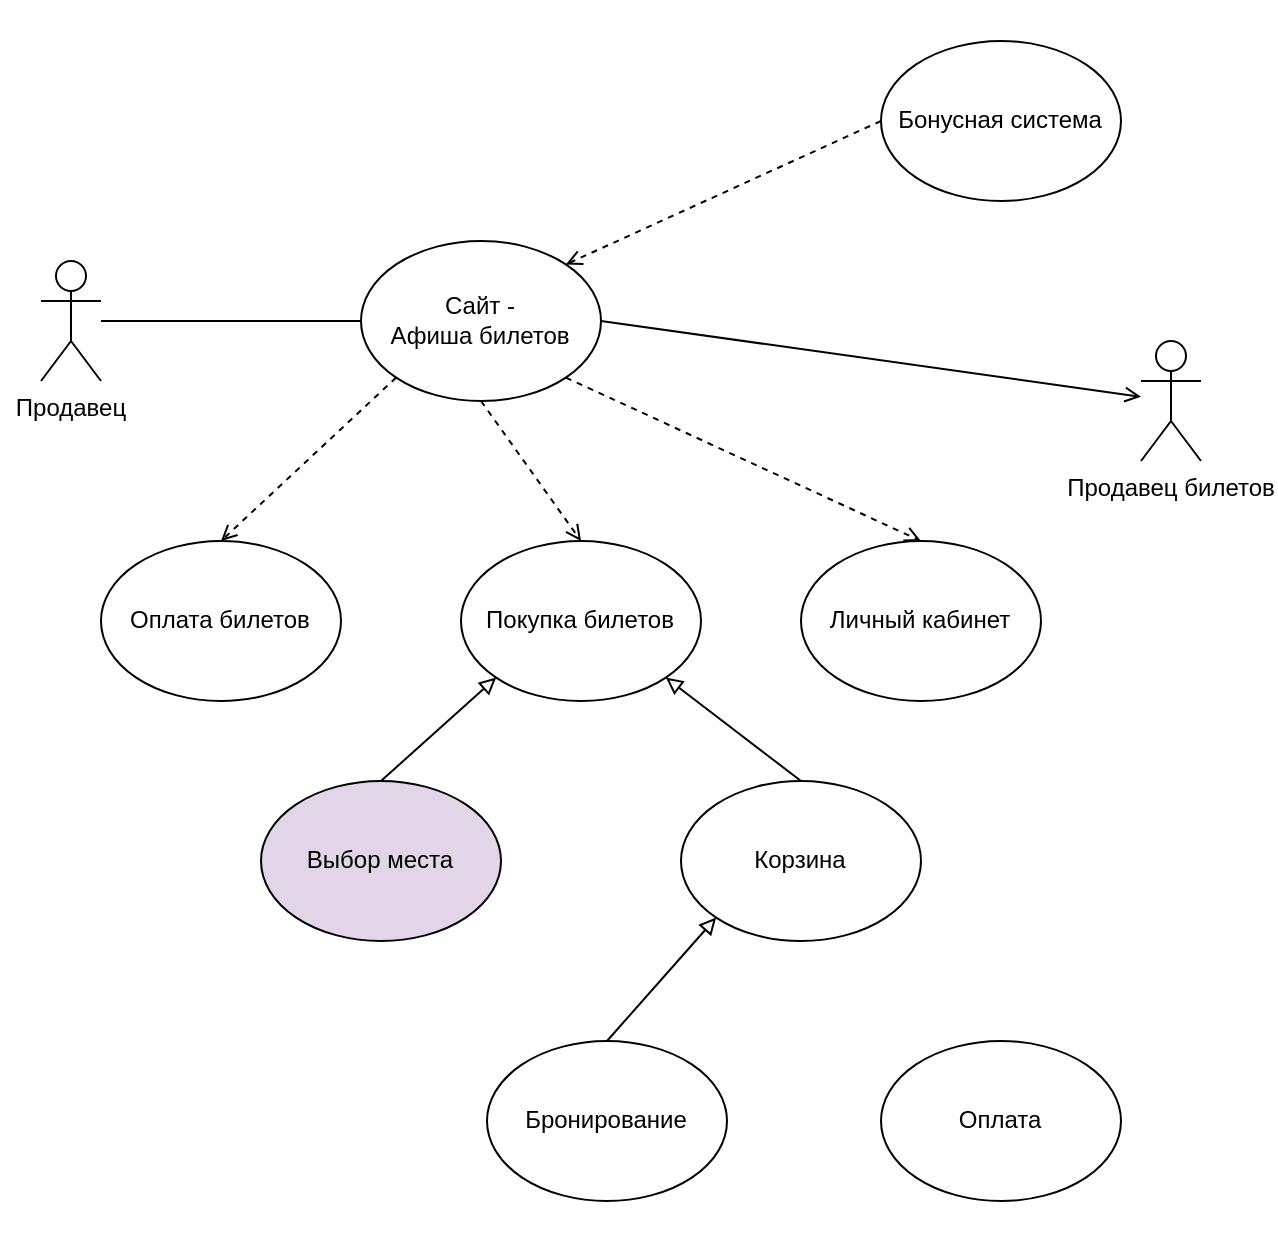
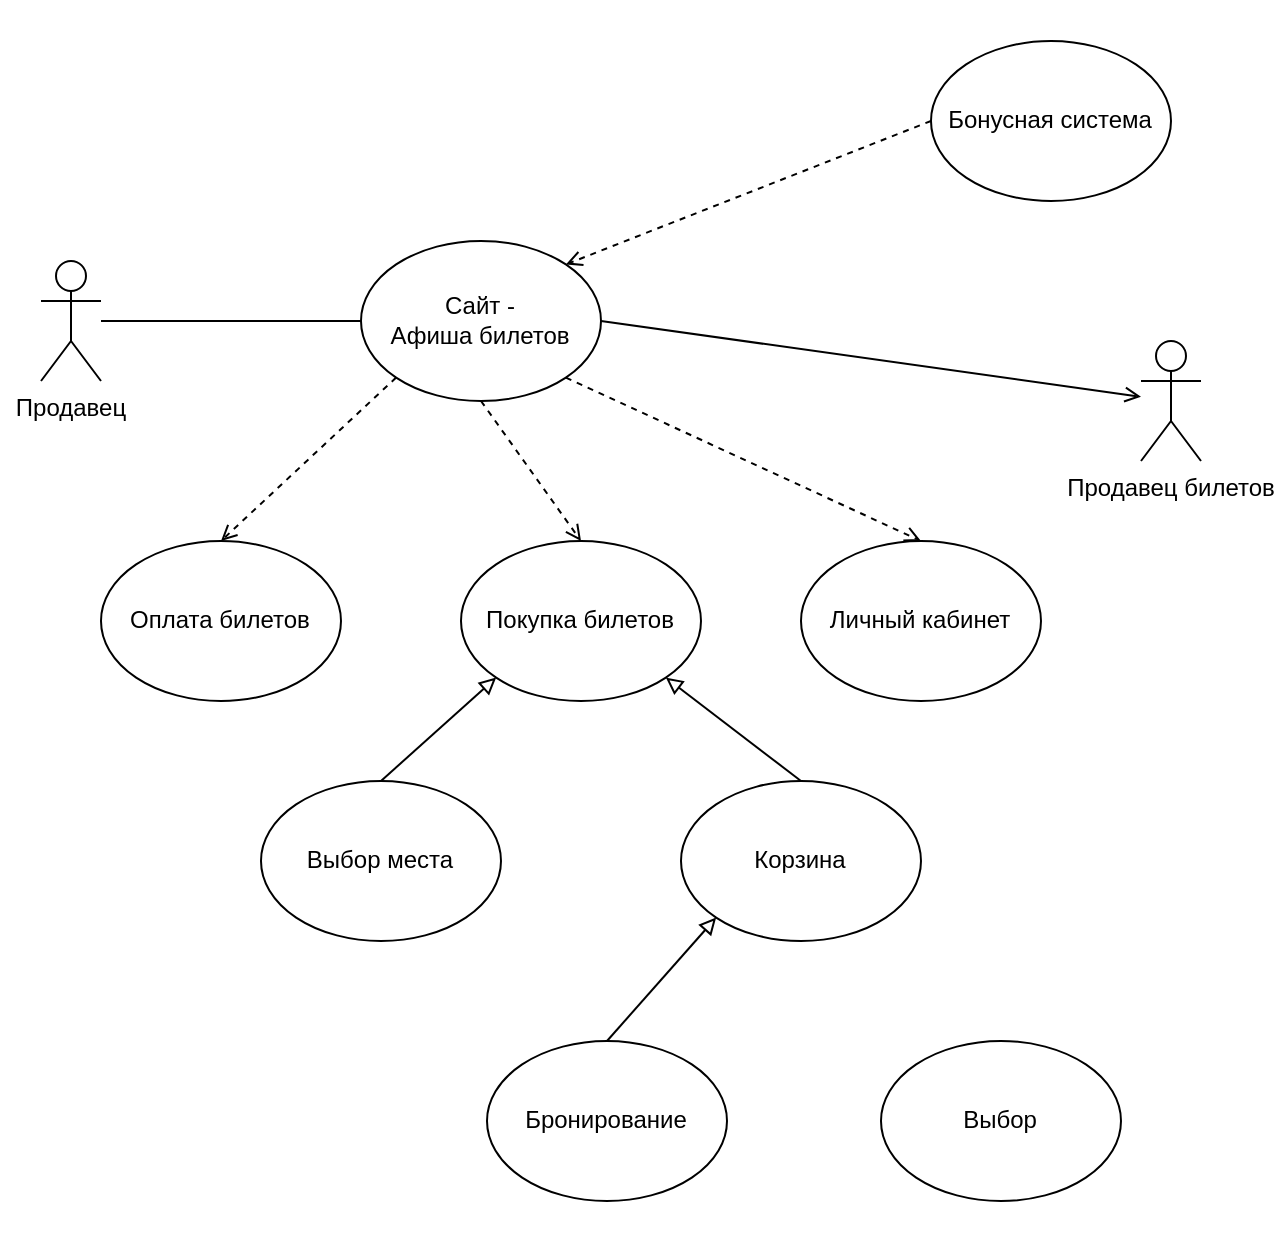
- <mxCell id="15" value="Бонусная система" style="ellipse;whiteSpace=wrap;html=1;" vertex="1" parent="1"><mxGeometry x="440" y="20" width="120" height="80" as="geometry" /></mxCell>
+ <mxCell id="15" value="Бонусная система" style="ellipse;whiteSpace=wrap;html=1;" vertex="1" parent="1"><mxGeometry x="465" y="20" width="120" height="80" as="geometry" /></mxCell>
- <mxCell id="9" value="Выбор места" style="ellipse;whiteSpace=wrap;html=1;fillColor=#e1d5e7;" vertex="1" parent="1"><mxGeometry x="130" y="390" width="120" height="80" as="geometry" /></mxCell>
+ <mxCell id="9" value="Выбор места" style="ellipse;whiteSpace=wrap;html=1;" vertex="1" parent="1"><mxGeometry x="130" y="390" width="120" height="80" as="geometry" /></mxCell>
- <mxCell id="13" value="Оплата" style="ellipse;whiteSpace=wrap;html=1;" vertex="1" parent="1"><mxGeometry x="440" y="520" width="120" height="80" as="geometry" /></mxCell>
+ <mxCell id="13" value="Выбор" style="ellipse;whiteSpace=wrap;html=1;" vertex="1" parent="1"><mxGeometry x="440" y="520" width="120" height="80" as="geometry" /></mxCell>
